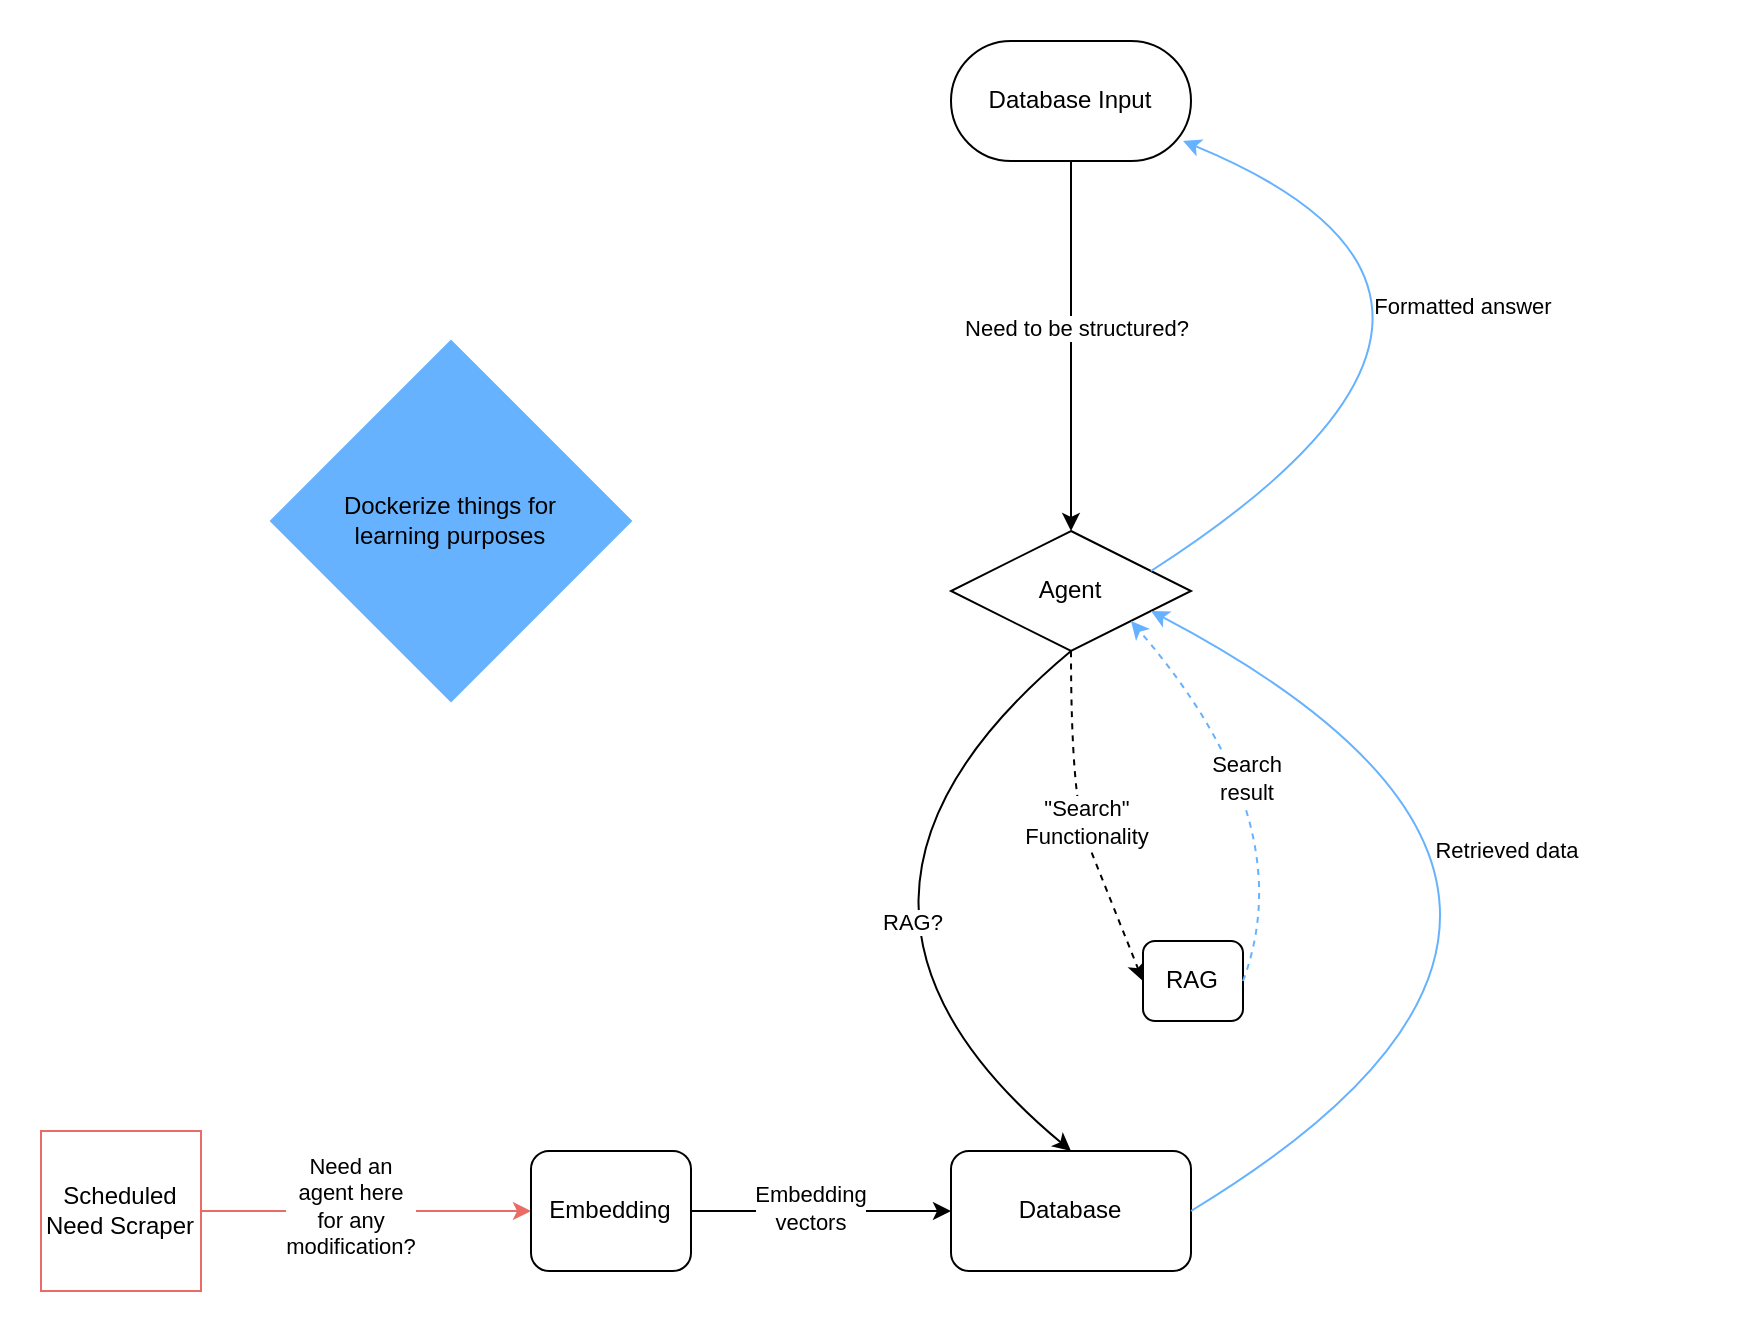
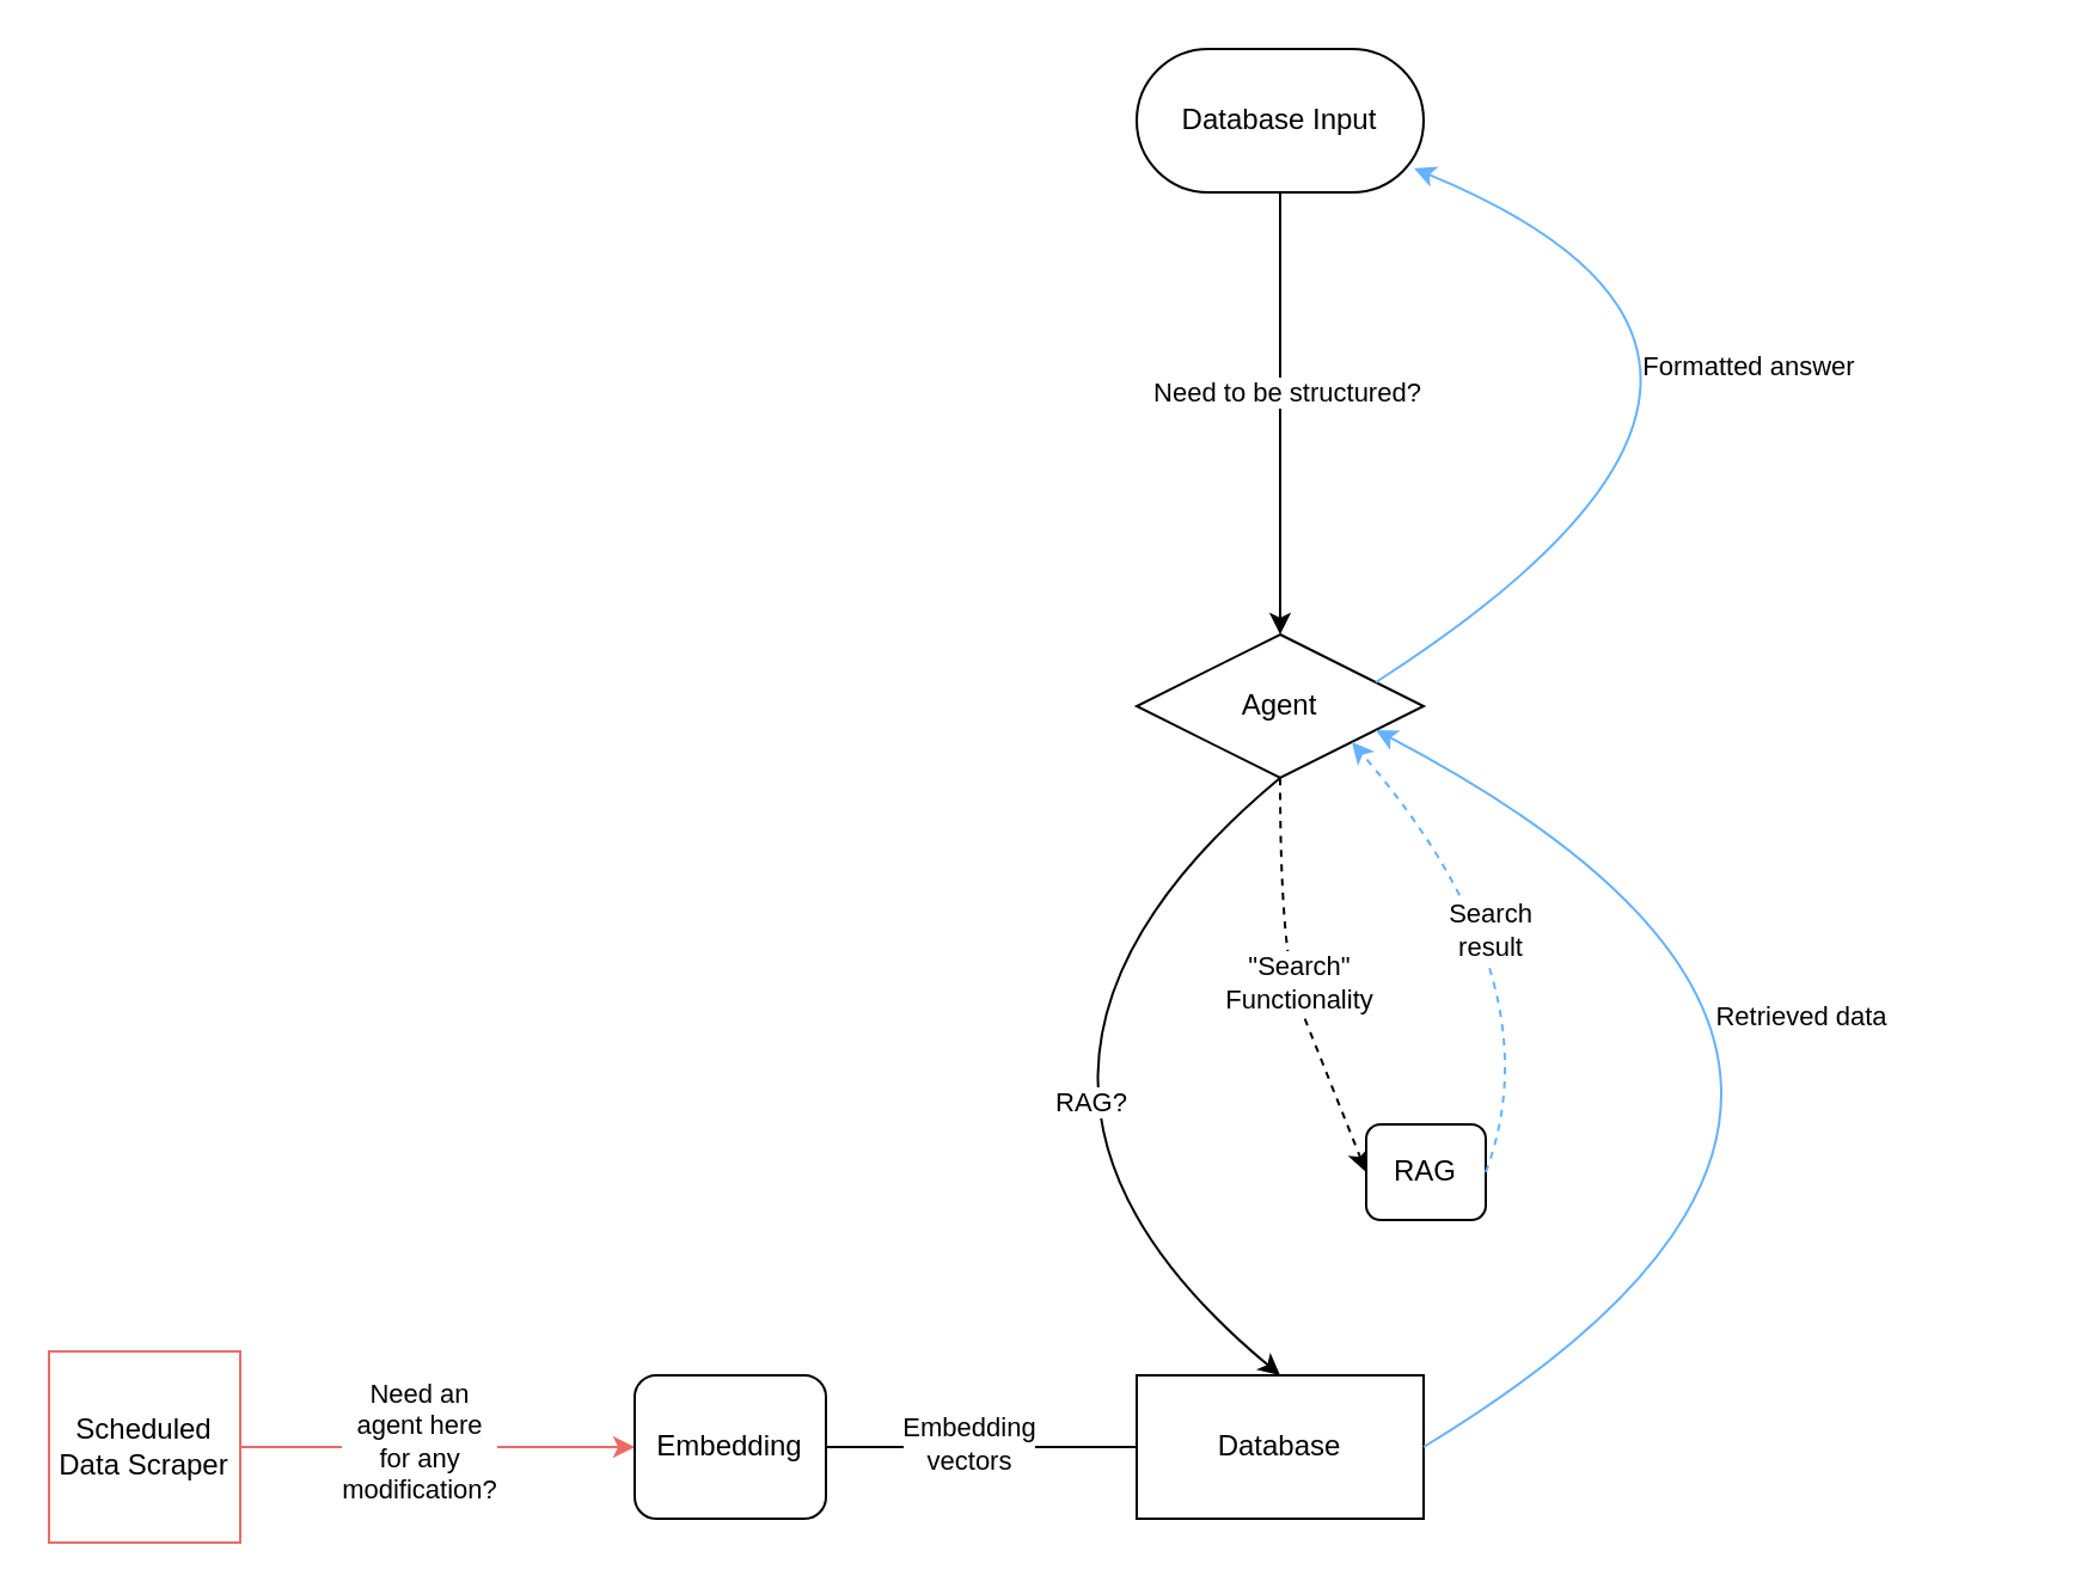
- <mxCell id="14" value="Dockerize things for&lt;div&gt;learning purposes&lt;/div&gt;" style="rhombus;whiteSpace=wrap;html=1;strokeColor=#66B2FF;fillColor=#66B2FF;" vertex="1" parent="1"><mxGeometry x="135" y="170" width="180" height="180" as="geometry" /></mxCell>
- <mxCell id="11" value="Scheduled Need Scraper" style="whiteSpace=wrap;html=1;aspect=fixed;strokeColor=#EA6B66;" vertex="1" parent="1"><mxGeometry x="20" y="565" width="80" height="80" as="geometry" /></mxCell>
+ <mxCell id="11" value="Scheduled Data Scraper" style="whiteSpace=wrap;html=1;aspect=fixed;strokeColor=#EA6B66;" vertex="1" parent="1"><mxGeometry x="20" y="565" width="80" height="80" as="geometry" /></mxCell>
- <mxCell id="22" style="edgeStyle=orthogonalEdgeStyle;rounded=0;orthogonalLoop=1;jettySize=auto;html=1;exitX=1;exitY=0.5;exitDx=0;exitDy=0;entryX=0;entryY=0.5;entryDx=0;entryDy=0;" edge="1" parent="1" source="24" target="6"><mxGeometry relative="1" as="geometry" /></mxCell>
+ <mxCell id="22" style="edgeStyle=orthogonalEdgeStyle;rounded=0;orthogonalLoop=1;jettySize=auto;html=1;exitX=1;exitY=0.5;exitDx=0;exitDy=0;entryX=0;entryY=0.5;entryDx=0;entryDy=0;endArrow=none;" edge="1" parent="1" source="24" target="6"><mxGeometry relative="1" as="geometry" /></mxCell>
- <mxCell id="6" value="Database" style="rounded=1;whiteSpace=wrap;html=1;" vertex="1" parent="1"><mxGeometry x="475" y="575" width="120" height="60" as="geometry" /></mxCell>
+ <mxCell id="6" value="Database" style="whiteSpace=wrap;html=1;rounded=0;" vertex="1" parent="1"><mxGeometry x="475" y="575" width="120" height="60" as="geometry" /></mxCell>
